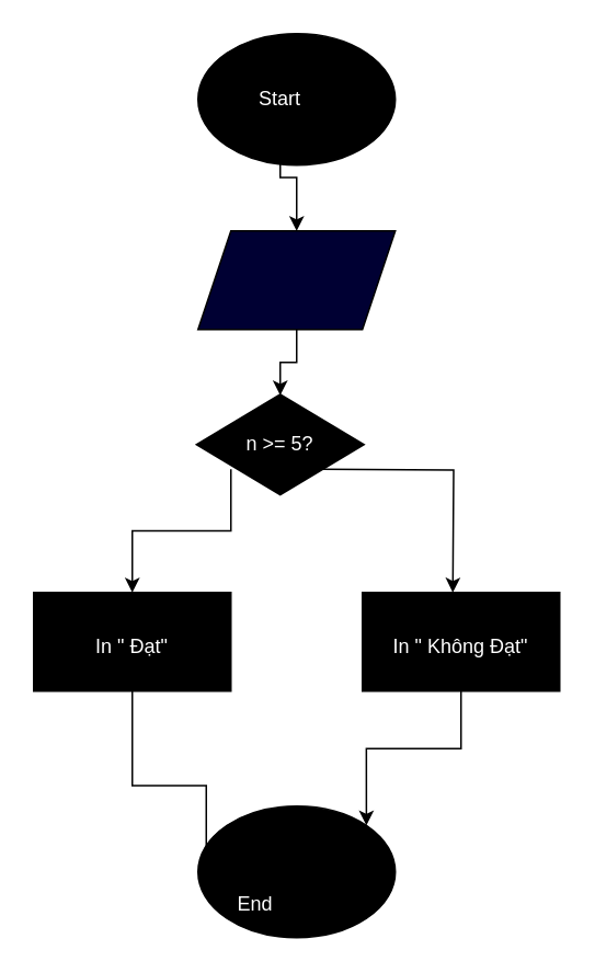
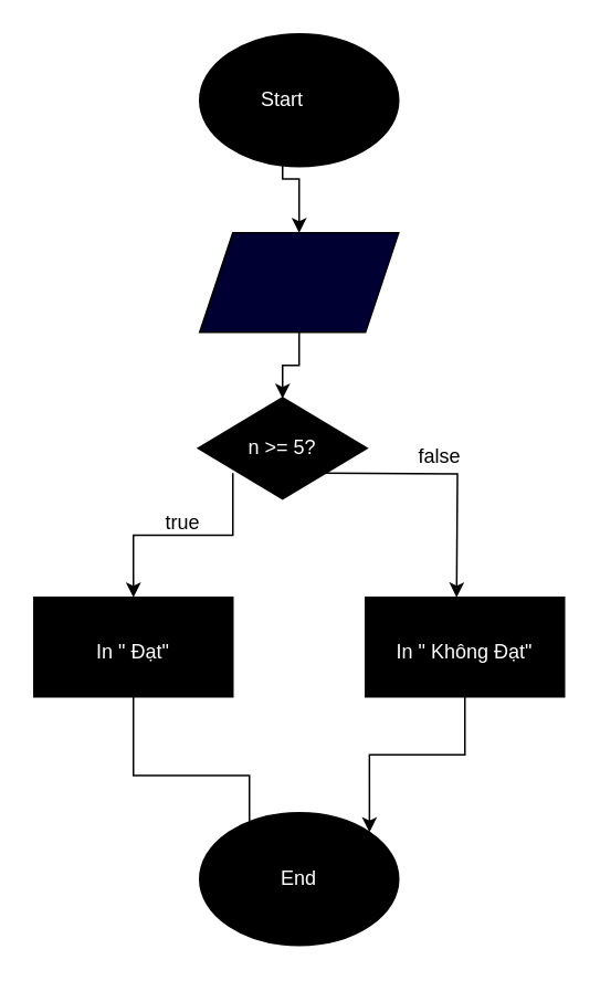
+ <mxCell id="20" value="false" style="text;strokeColor=none;align=center;fillColor=none;html=1;verticalAlign=middle;whiteSpace=wrap;rounded=0;" vertex="1" parent="1"><mxGeometry x="235" y="260" width="60" height="30" as="geometry" /></mxCell>
+ <mxCell id="19" value="true" style="text;strokeColor=none;align=center;fillColor=none;html=1;verticalAlign=middle;whiteSpace=wrap;rounded=0;" vertex="1" parent="1"><mxGeometry x="80" y="300" width="60" height="30" as="geometry" /></mxCell>
- <mxCell id="6" value="&lt;font color=&quot;#ffffff&quot;&gt;End&lt;/font&gt;" style="text;strokeColor=none;align=center;fillColor=none;html=1;verticalAlign=middle;whiteSpace=wrap;rounded=0;" vertex="1" parent="1"><mxGeometry x="125" y="535" width="60" height="30" as="geometry" /></mxCell>
+ <mxCell id="6" value="&lt;font color=&quot;#ffffff&quot;&gt;End&lt;/font&gt;" style="text;strokeColor=none;align=center;fillColor=none;html=1;verticalAlign=middle;whiteSpace=wrap;rounded=0;" vertex="1" parent="1"><mxGeometry x="150" y="515" width="60" height="30" as="geometry" /></mxCell>
